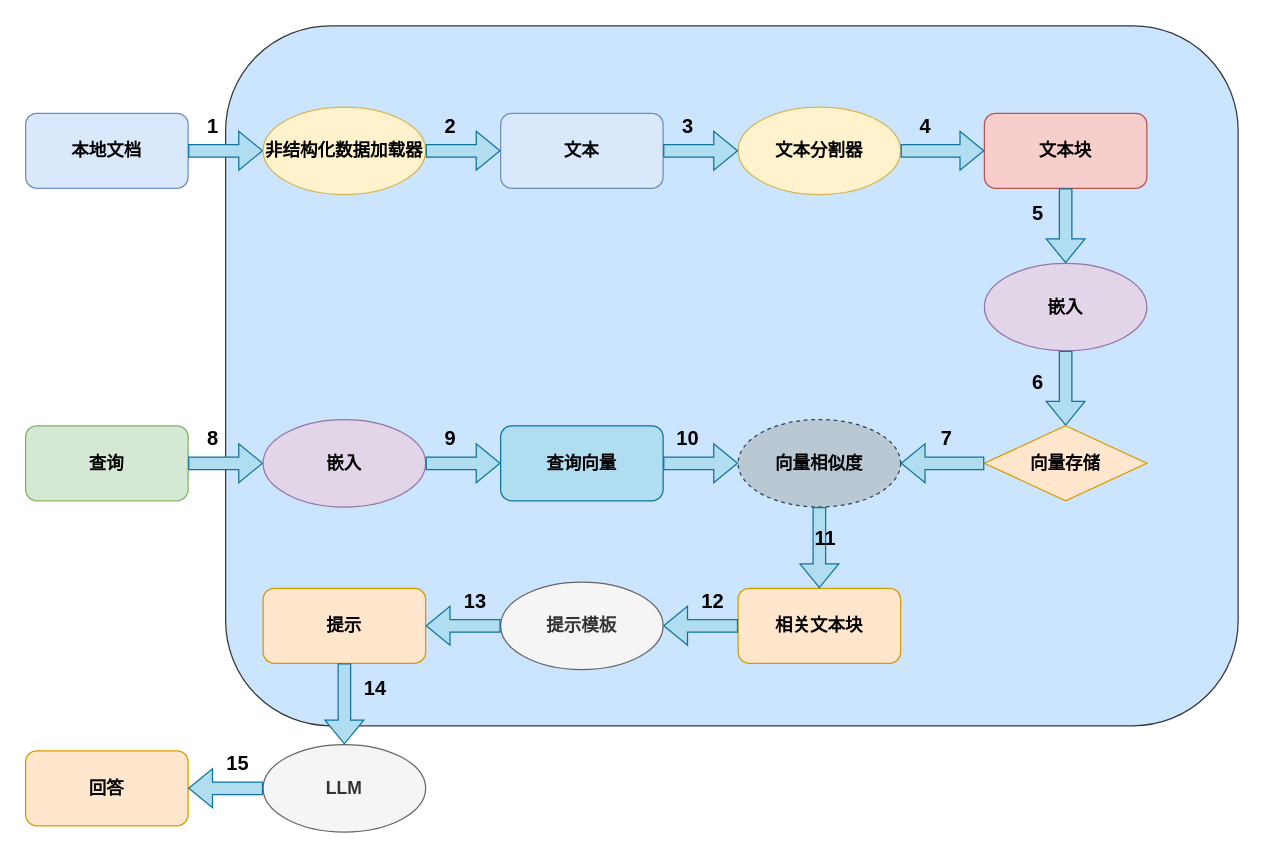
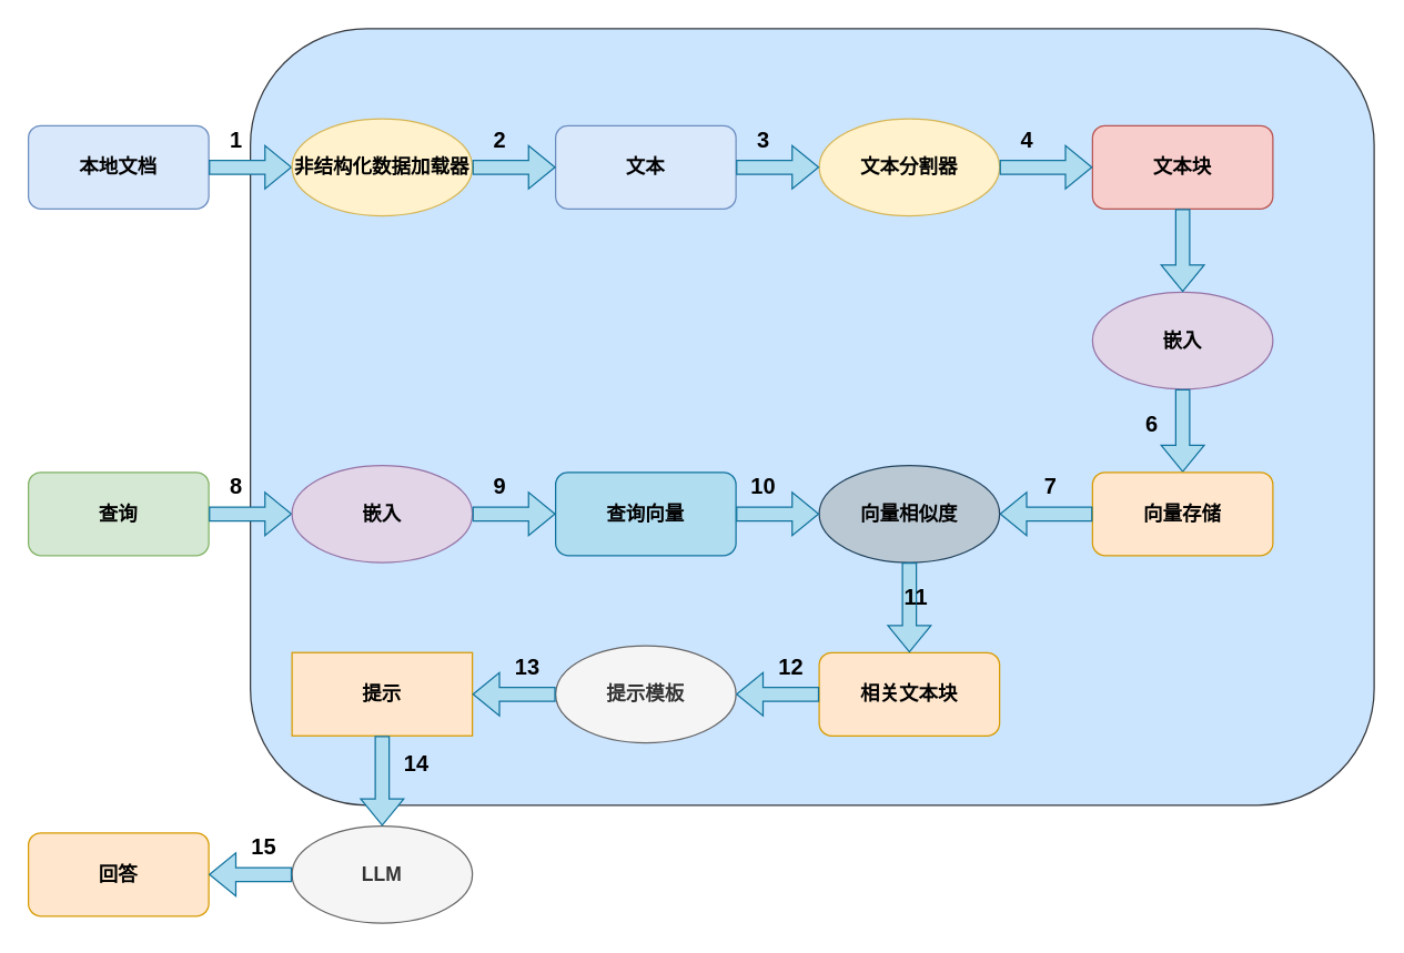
- <mxCell id="41" value="&lt;font size=&quot;1&quot; style=&quot;&quot;&gt;&lt;b style=&quot;font-size: 16px;&quot;&gt;5&lt;/b&gt;&lt;/font&gt;" style="text;html=1;align=center;verticalAlign=middle;whiteSpace=wrap;rounded=0;" parent="1" vertex="1"><mxGeometry x="800" y="155" width="60" height="30" as="geometry" /></mxCell>
- <mxCell id="22" value="&lt;font style=&quot;font-size: 14px;&quot;&gt;&lt;b&gt;向量相似度&lt;/b&gt;&lt;/font&gt;" style="ellipse;whiteSpace=wrap;html=1;fillColor=#bac8d3;strokeColor=#23445d;dashed=1;" parent="1" vertex="1"><mxGeometry x="590" y="335" width="130" height="70" as="geometry" /></mxCell>
+ <mxCell id="22" value="&lt;font style=&quot;font-size: 14px;&quot;&gt;&lt;b&gt;向量相似度&lt;/b&gt;&lt;/font&gt;" style="ellipse;whiteSpace=wrap;html=1;fillColor=#bac8d3;strokeColor=#23445d;" parent="1" vertex="1"><mxGeometry x="590" y="335" width="130" height="70" as="geometry" /></mxCell>
- <mxCell id="20" value="&lt;span style=&quot;font-size: 14px;&quot;&gt;&lt;b&gt;向量存储&lt;/b&gt;&lt;/span&gt;" style="rhombus;whiteSpace=wrap;html=1;fillColor=#ffe6cc;strokeColor=#d79b00;" parent="1" vertex="1"><mxGeometry x="787" y="340" width="130" height="60" as="geometry" /></mxCell>
+ <mxCell id="20" value="&lt;span style=&quot;font-size: 14px;&quot;&gt;&lt;b&gt;向量存储&lt;/b&gt;&lt;/span&gt;" style="rounded=1;whiteSpace=wrap;html=1;fillColor=#ffe6cc;strokeColor=#d79b00;" parent="1" vertex="1"><mxGeometry x="787" y="340" width="130" height="60" as="geometry" /></mxCell>
- <mxCell id="31" value="&lt;span style=&quot;font-size: 14px;&quot;&gt;&lt;b&gt;提示&lt;/b&gt;&lt;/span&gt;" style="rounded=1;whiteSpace=wrap;html=1;fillColor=#ffe6cc;strokeColor=#d79b00;" parent="1" vertex="1"><mxGeometry x="210" y="470" width="130" height="60" as="geometry" /></mxCell>
+ <mxCell id="31" value="&lt;span style=&quot;font-size: 14px;&quot;&gt;&lt;b&gt;提示&lt;/b&gt;&lt;/span&gt;" style="whiteSpace=wrap;html=1;fillColor=#ffe6cc;strokeColor=#d79b00;rounded=0;" parent="1" vertex="1"><mxGeometry x="210" y="470" width="130" height="60" as="geometry" /></mxCell>
